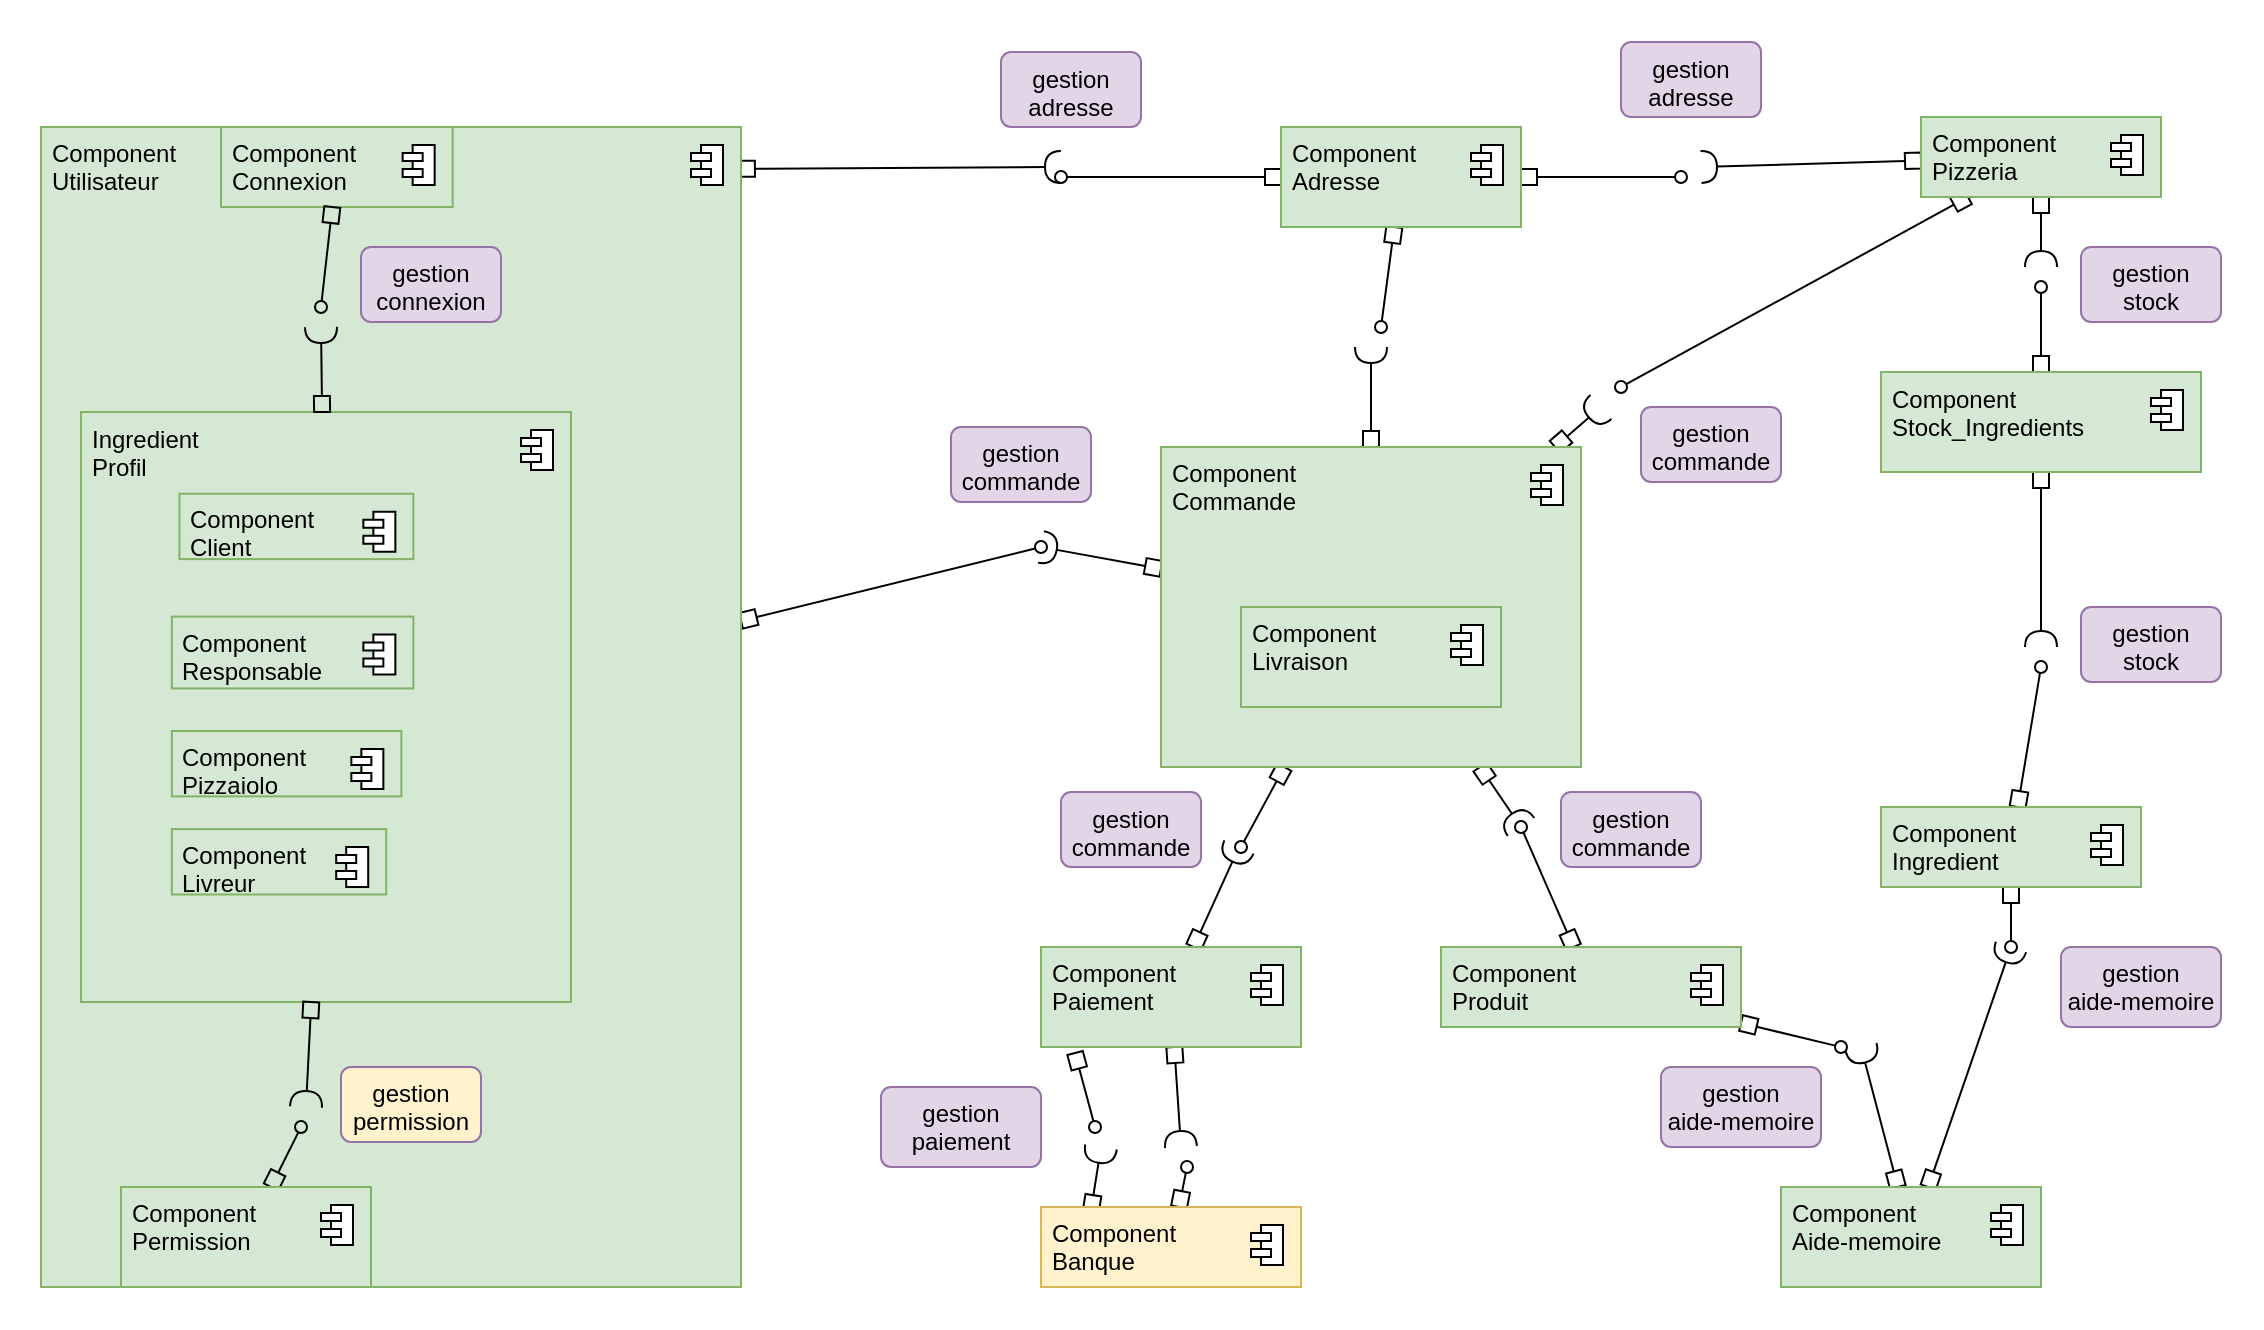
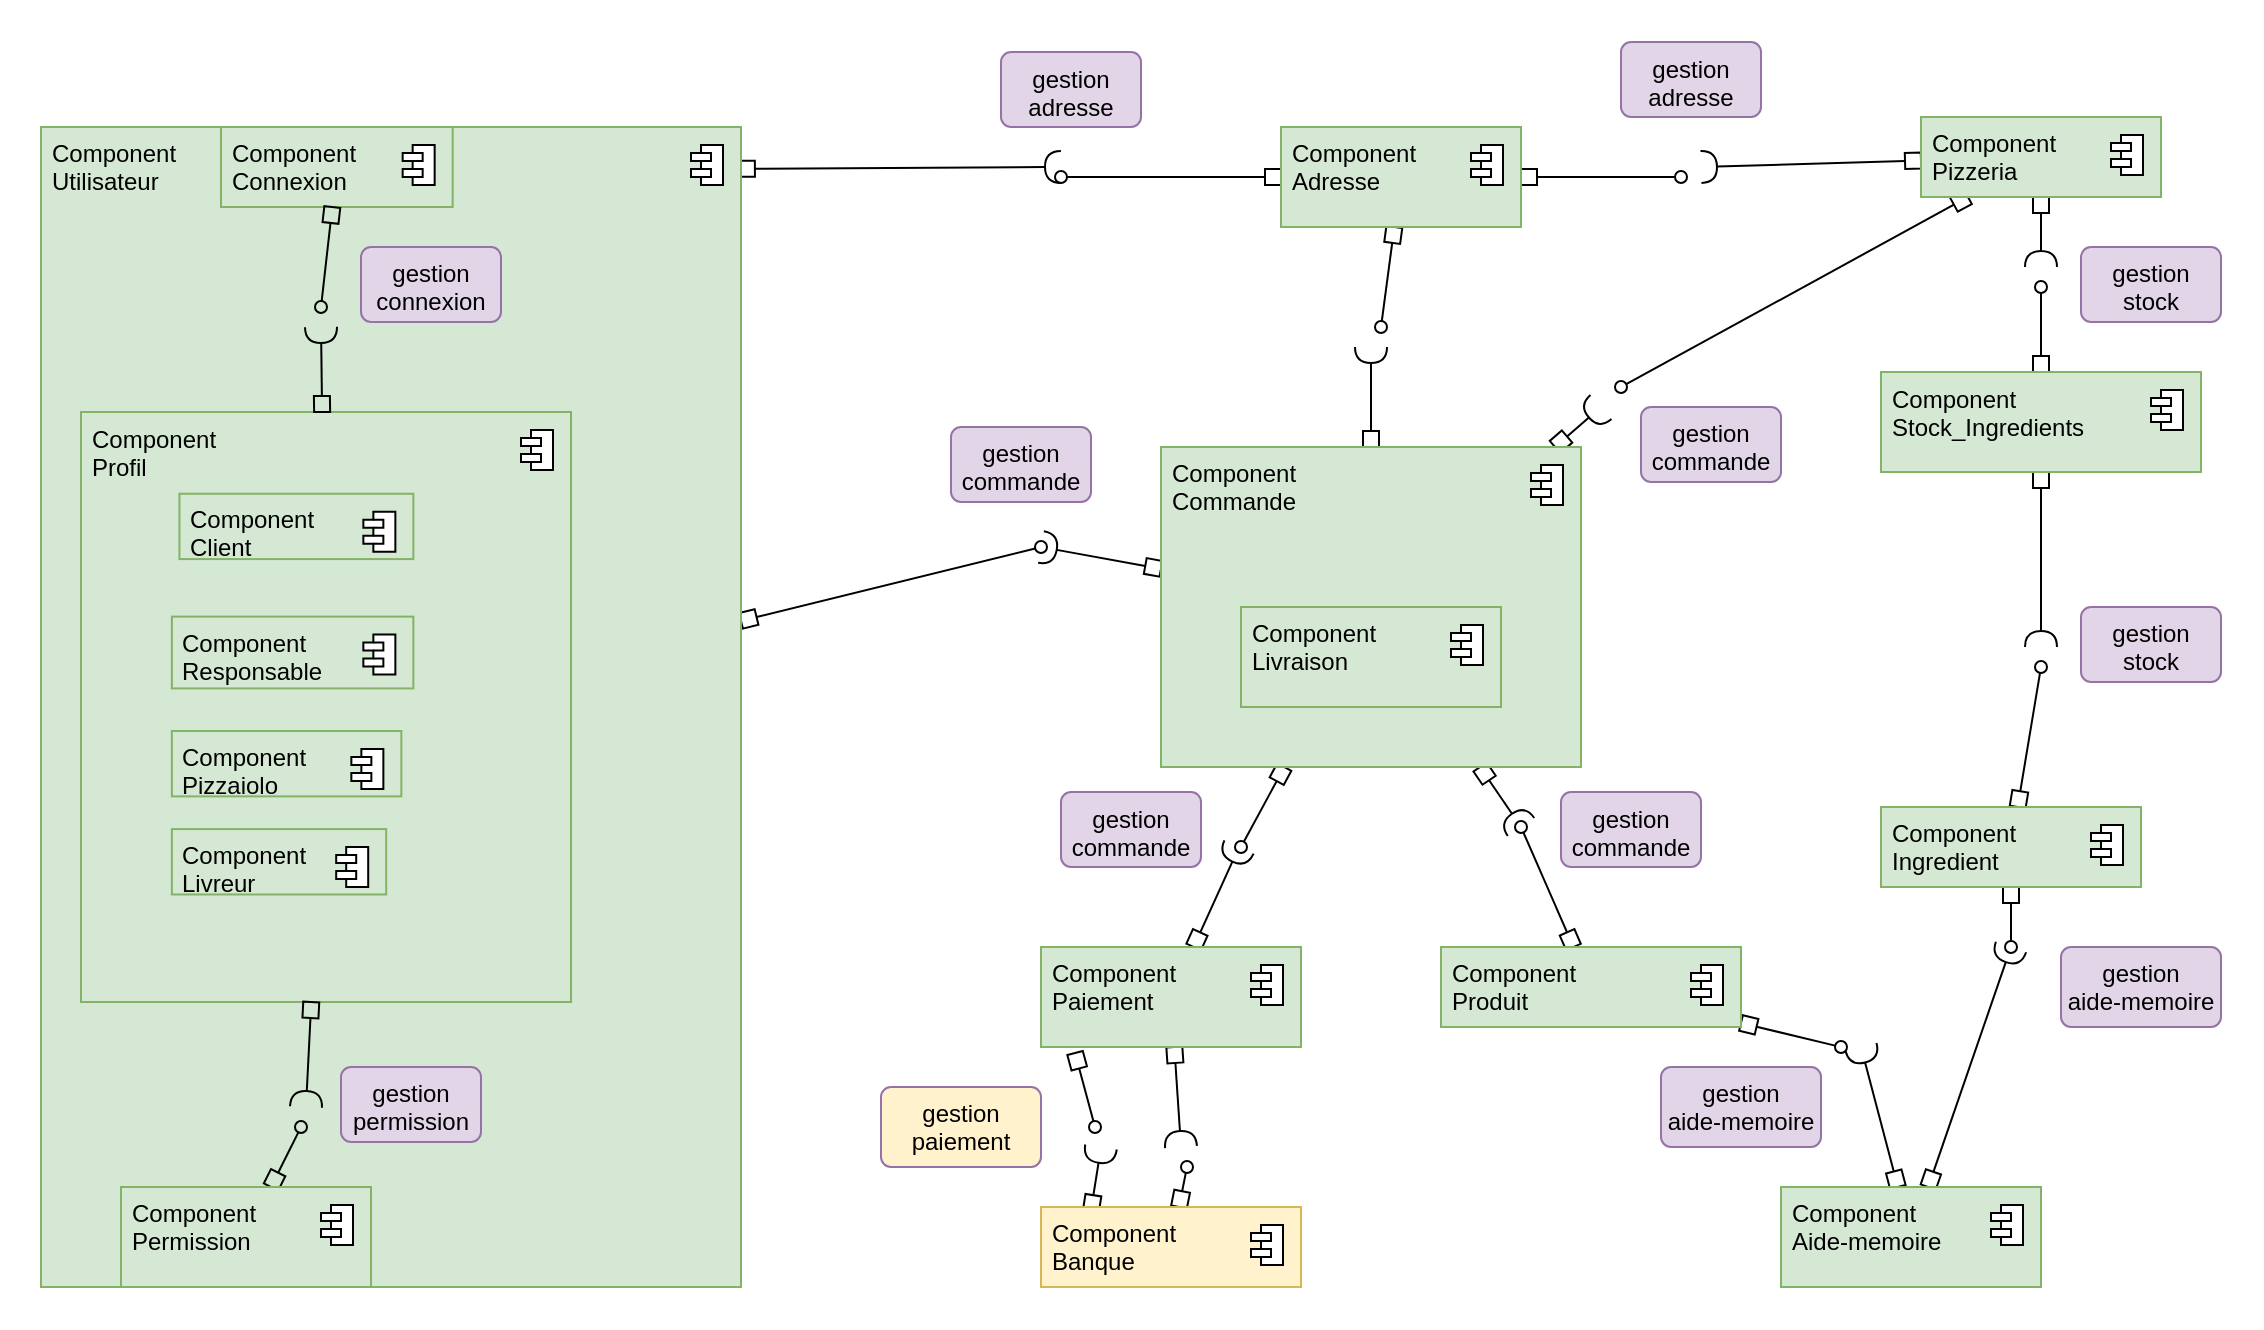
- <mxCell id="46" value="Ingredient&lt;br&gt;Profil" style="html=1;align=left;spacingLeft=4;verticalAlign=top;fillColor=#d5e8d4;strokeColor=#82b366;" vertex="1" parent="44"><mxGeometry x="20.002" y="142.5" width="244.998" height="295" as="geometry" /></mxCell>
+ <mxCell id="46" value="Component&lt;br&gt;Profil" style="html=1;align=left;spacingLeft=4;verticalAlign=top;fillColor=#d5e8d4;strokeColor=#82b366;" vertex="1" parent="44"><mxGeometry x="20.002" y="142.5" width="244.998" height="295" as="geometry" /></mxCell>
- <mxCell id="67" value="gestion &lt;br&gt;permission" style="html=1;align=center;verticalAlign=top;rounded=1;absoluteArcSize=1;arcSize=10;dashed=0;fillColor=#fff2cc;strokeColor=#9673a6;" vertex="1" parent="44"><mxGeometry x="150" y="470" width="70" height="37.5" as="geometry" /></mxCell>
+ <mxCell id="67" value="gestion &lt;br&gt;permission" style="html=1;align=center;verticalAlign=top;rounded=1;absoluteArcSize=1;arcSize=10;dashed=0;fillColor=#e1d5e7;strokeColor=#9673a6;" vertex="1" parent="44"><mxGeometry x="150" y="470" width="70" height="37.5" as="geometry" /></mxCell>
- <mxCell id="85" value="gestion &lt;br&gt;paiement" style="html=1;align=center;verticalAlign=top;rounded=1;absoluteArcSize=1;arcSize=10;dashed=0;fillColor=#e1d5e7;strokeColor=#9673a6;" vertex="1" parent="1"><mxGeometry x="440" y="543" width="80" height="40" as="geometry" /></mxCell>
+ <mxCell id="85" value="gestion &lt;br&gt;paiement" style="html=1;align=center;verticalAlign=top;rounded=1;absoluteArcSize=1;arcSize=10;dashed=0;fillColor=#fff2cc;strokeColor=#9673a6;" vertex="1" parent="1"><mxGeometry x="440" y="543" width="80" height="40" as="geometry" /></mxCell>
